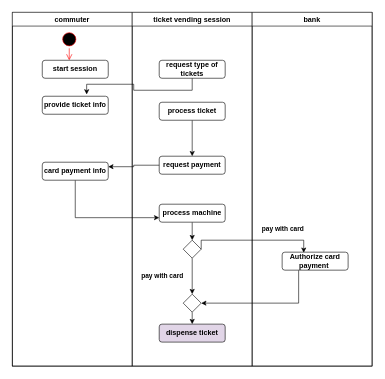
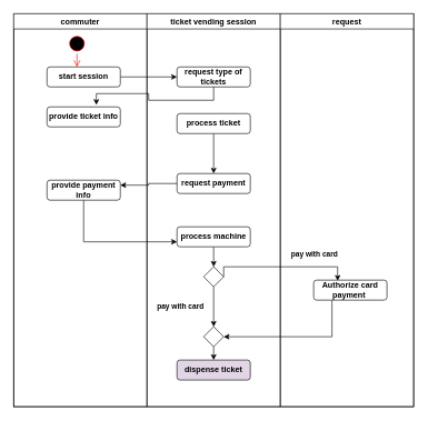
- <mxCell id="18" value="bank" style="swimlane;whiteSpace=wrap;html=1;" parent="1" vertex="1"><mxGeometry x="420" y="20" width="200" height="590" as="geometry" /></mxCell>
+ <mxCell id="18" value="request" style="swimlane;whiteSpace=wrap;html=1;" parent="1" vertex="1"><mxGeometry x="420" y="20" width="200" height="590" as="geometry" /></mxCell>
+ <mxCell id="19" style="edgeStyle=orthogonalEdgeStyle;rounded=0;orthogonalLoop=1;jettySize=auto;html=1;exitX=1;exitY=0.5;exitDx=0;exitDy=0;entryX=0;entryY=0.5;entryDx=0;entryDy=0;" parent="1" source="20" target="7" edge="1"><mxGeometry relative="1" as="geometry" /></mxCell>
- <mxCell id="23" value="&lt;b&gt;card payment info&lt;/b&gt;" style="rounded=1;whiteSpace=wrap;html=1;" parent="1" vertex="1"><mxGeometry x="70" y="270" width="110" height="30" as="geometry" /></mxCell>
+ <mxCell id="23" value="&lt;b&gt;provide payment info&lt;/b&gt;" style="rounded=1;whiteSpace=wrap;html=1;" parent="1" vertex="1"><mxGeometry x="70" y="270" width="110" height="30" as="geometry" /></mxCell>
